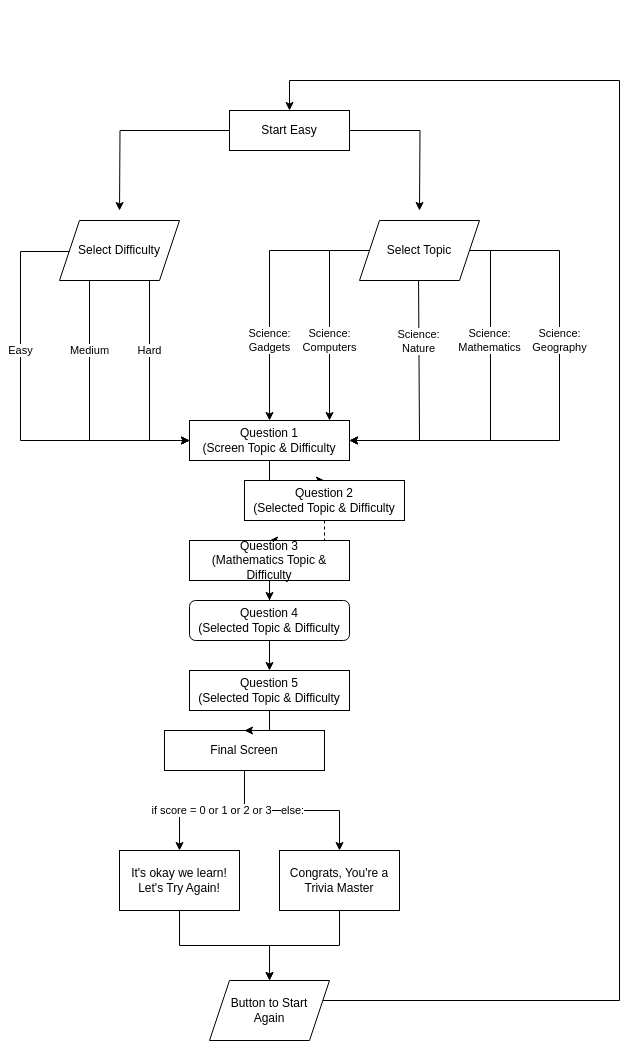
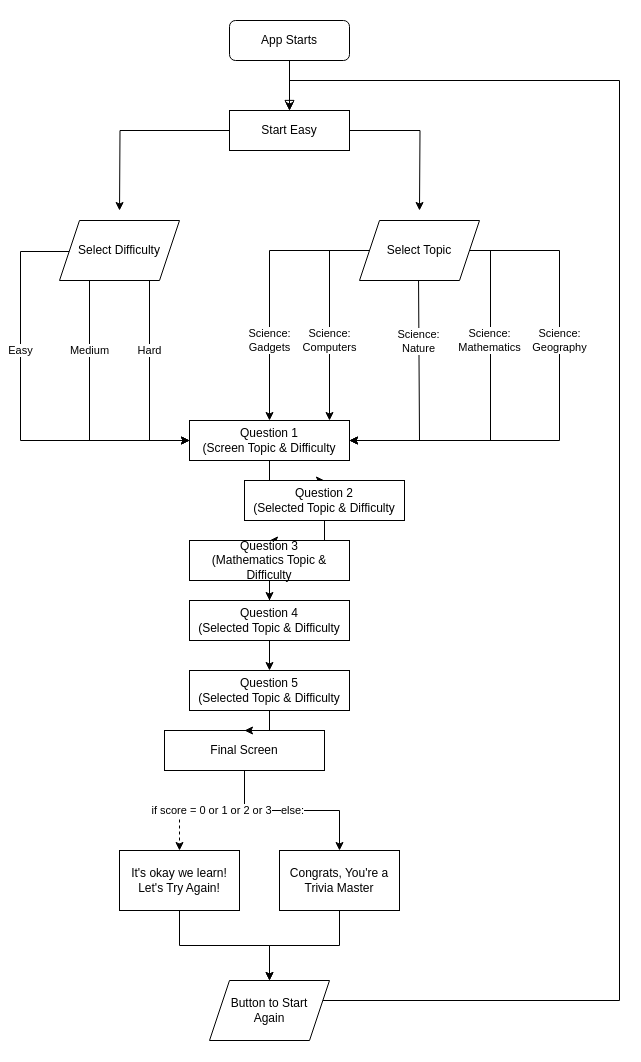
+ <mxCell id="3" value="App Starts" style="rounded=1;whiteSpace=wrap;html=1;fontSize=12;glass=0;strokeWidth=1;shadow=0;" parent="1" vertex="1"><mxGeometry x="229" y="20" width="120" height="40" as="geometry" /></mxCell>
+ <mxCell id="2" value="" style="rounded=0;html=1;jettySize=auto;orthogonalLoop=1;fontSize=11;endArrow=block;endFill=0;endSize=8;strokeWidth=1;shadow=0;labelBackgroundColor=none;edgeStyle=orthogonalEdgeStyle;" parent="1" source="3" target="6" edge="1"><mxGeometry relative="1" as="geometry"><mxPoint x="239" y="130" as="targetPoint" /></mxGeometry></mxCell>
- <mxCell id="19" style="edgeStyle=orthogonalEdgeStyle;rounded=0;orthogonalLoop=1;jettySize=auto;html=1;dashed=1;" edge="1" parent="1" source="20" target="22"><mxGeometry relative="1" as="geometry" /></mxCell>
+ <mxCell id="19" style="edgeStyle=orthogonalEdgeStyle;rounded=0;orthogonalLoop=1;jettySize=auto;html=1;" edge="1" parent="1" source="20" target="22"><mxGeometry relative="1" as="geometry" /></mxCell>
- <mxCell id="24" value="Question 4&lt;br&gt;(Selected Topic &amp;amp; Difficulty" style="whiteSpace=wrap;html=1;fontSize=12;glass=0;strokeWidth=1;shadow=0;rounded=1;" vertex="1" parent="1"><mxGeometry x="189" y="600" width="160" height="40" as="geometry" /></mxCell>
+ <mxCell id="24" value="Question 4&lt;br&gt;(Selected Topic &amp;amp; Difficulty" style="rounded=0;whiteSpace=wrap;html=1;fontSize=12;glass=0;strokeWidth=1;shadow=0;" vertex="1" parent="1"><mxGeometry x="189" y="600" width="160" height="40" as="geometry" /></mxCell>
- <mxCell id="26" value="if score = 0 or 1 or 2 or 3" style="edgeStyle=orthogonalEdgeStyle;rounded=0;orthogonalLoop=1;jettySize=auto;html=1;" edge="1" parent="1" source="27" target="33"><mxGeometry relative="1" as="geometry" /></mxCell>
+ <mxCell id="26" value="if score = 0 or 1 or 2 or 3" style="edgeStyle=orthogonalEdgeStyle;rounded=0;orthogonalLoop=1;jettySize=auto;html=1;dashed=1;" edge="1" parent="1" source="27" target="33"><mxGeometry relative="1" as="geometry" /></mxCell>
